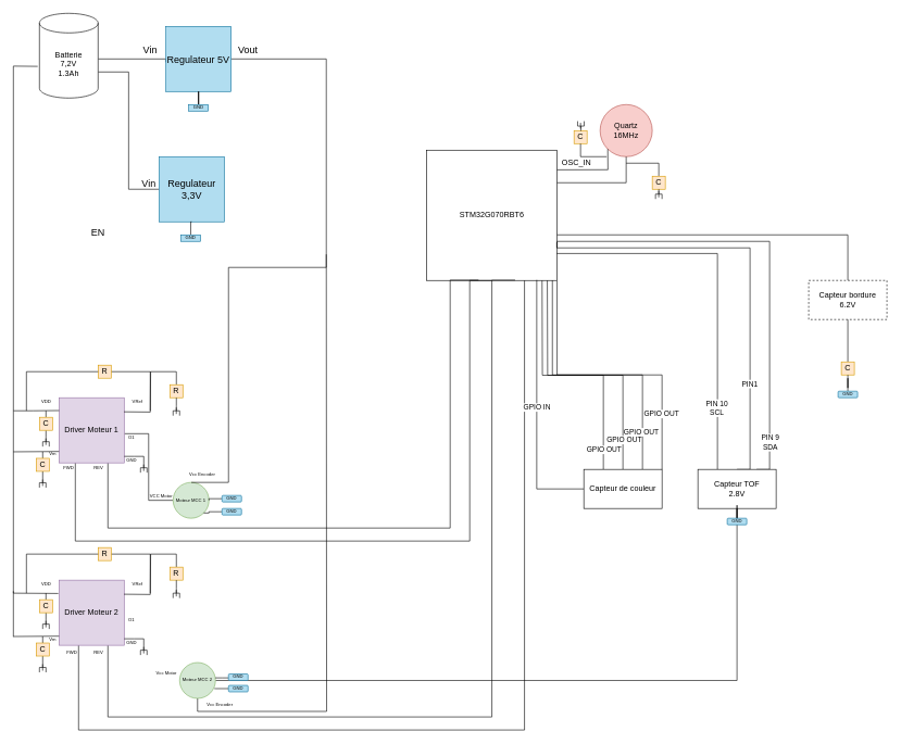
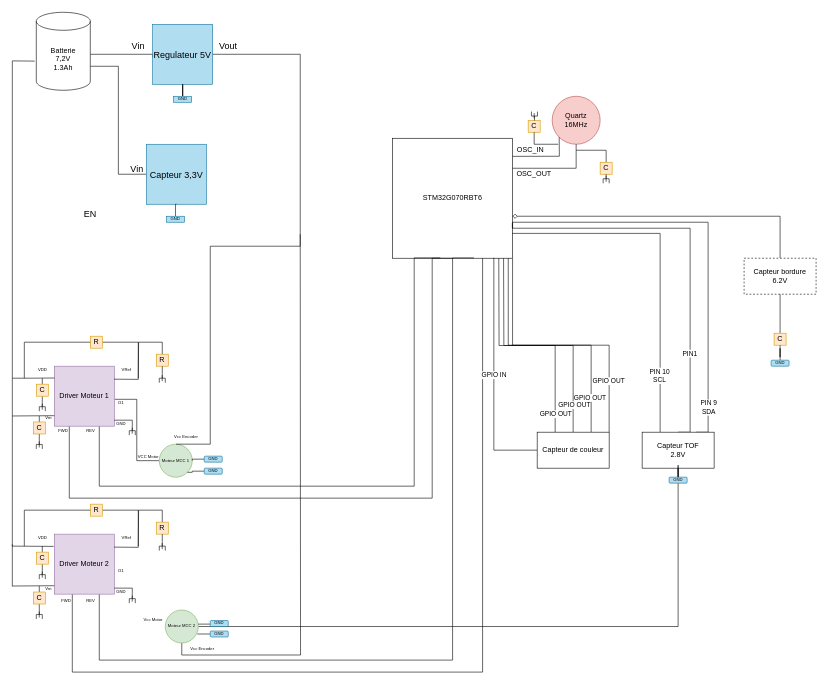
- <mxCell id="130" value="&lt;font style=&quot;font-size: 15px;&quot;&gt;Regulateur 3,3V&lt;/font&gt;" style="whiteSpace=wrap;html=1;aspect=fixed;strokeWidth=1;fontSize=7;fillColor=#b1ddf0;strokeColor=#10739e;" vertex="1" parent="1"><mxGeometry x="243.5" y="240" width="100" height="100" as="geometry" /></mxCell>
+ <mxCell id="130" value="&lt;font style=&quot;font-size: 15px;&quot;&gt;Capteur 3,3V&lt;/font&gt;" style="whiteSpace=wrap;html=1;aspect=fixed;strokeWidth=1;fontSize=7;fillColor=#b1ddf0;strokeColor=#10739e;" vertex="1" parent="1"><mxGeometry x="243.5" y="240" width="100" height="100" as="geometry" /></mxCell>
+ <mxCell id="9" value="OSC_OUT" style="text;html=1;strokeColor=none;fillColor=none;align=center;verticalAlign=middle;whiteSpace=wrap;rounded=0;" parent="1" vertex="1"><mxGeometry x="860" y="280" width="60" height="20" as="geometry" /></mxCell>
- <mxCell id="24" style="edgeStyle=orthogonalEdgeStyle;rounded=0;orthogonalLoop=1;jettySize=auto;html=1;fontSize=7;endArrow=none;endFill=0;" parent="1" source="25" target="5" edge="1"><mxGeometry relative="1" as="geometry"><Array as="points"><mxPoint x="1300" y="360" /></Array></mxGeometry></mxCell>
+ <mxCell id="24" style="edgeStyle=orthogonalEdgeStyle;rounded=0;orthogonalLoop=1;jettySize=auto;html=1;fontSize=7;endArrow=diamond;endFill=0;" parent="1" source="25" target="5" edge="1"><mxGeometry relative="1" as="geometry"><Array as="points"><mxPoint x="1300" y="360" /></Array></mxGeometry></mxCell>
